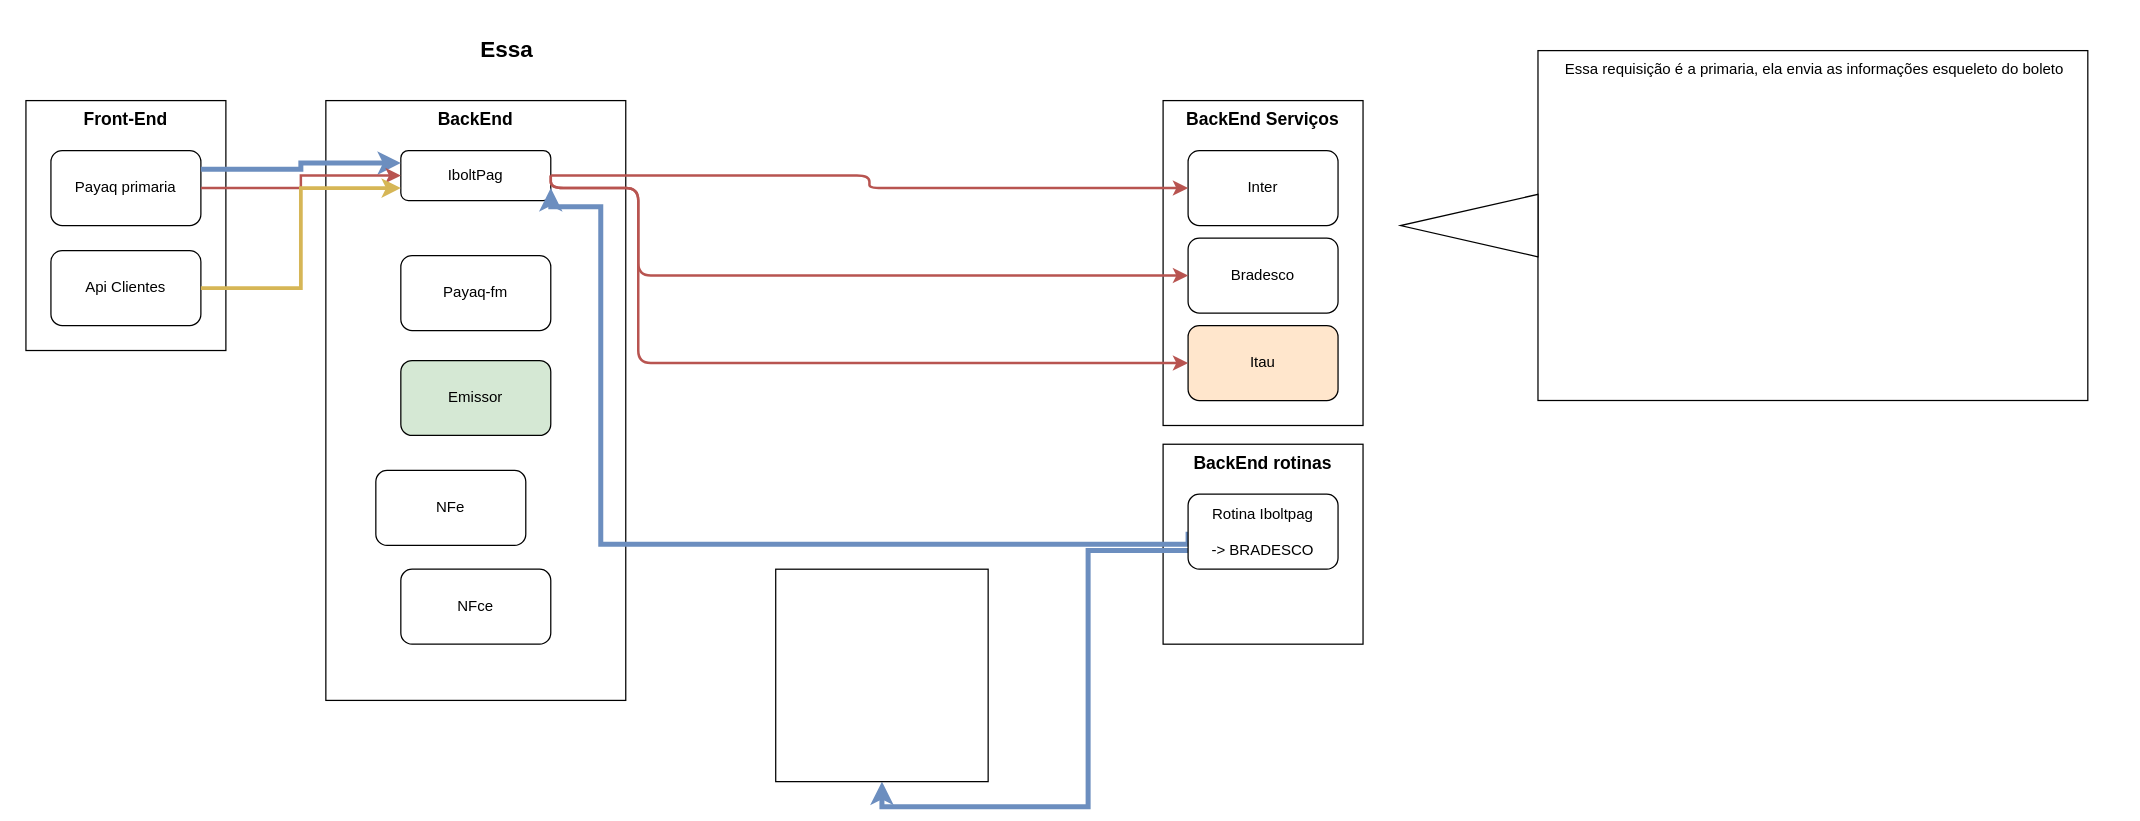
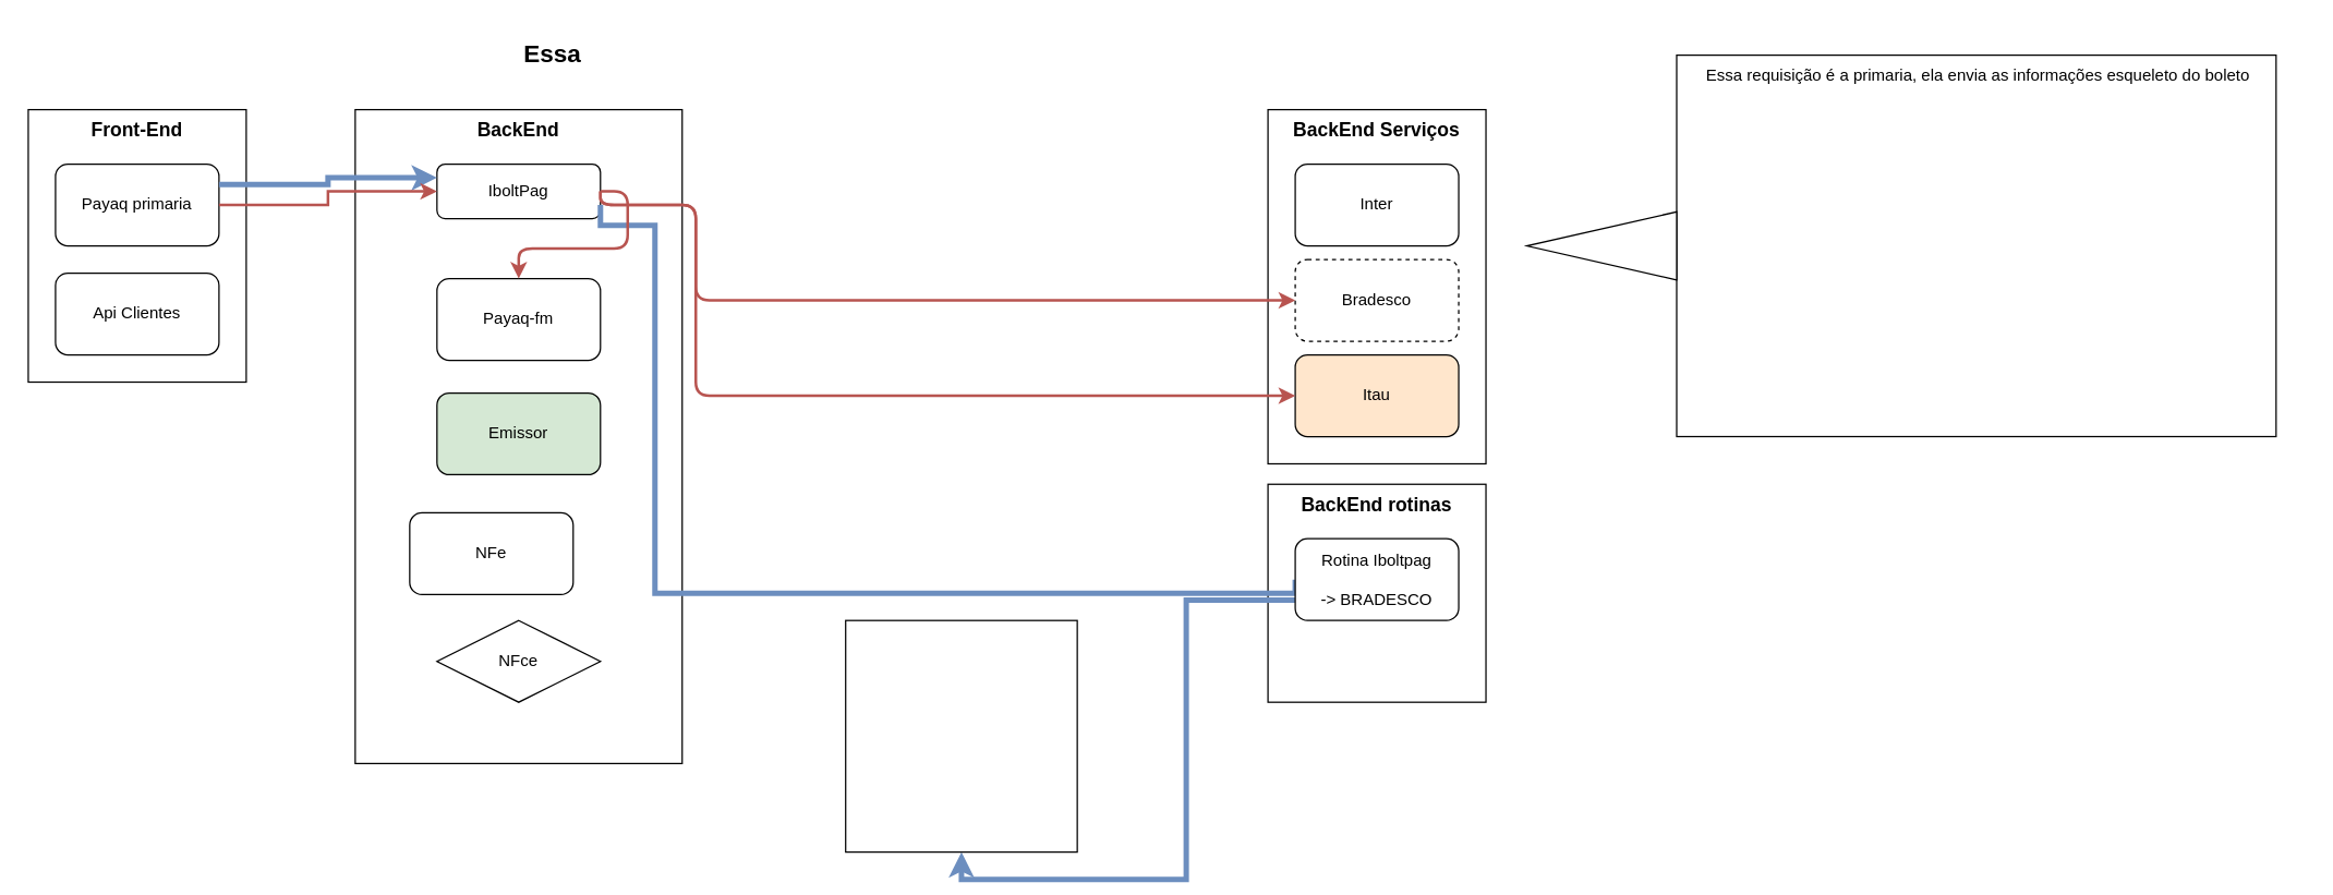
- <mxCell id="25" style="edgeStyle=orthogonalEdgeStyle;rounded=1;orthogonalLoop=1;jettySize=auto;html=1;exitX=1;exitY=0.5;exitDx=0;exitDy=0;entryX=0;entryY=0.5;entryDx=0;entryDy=0;curved=0;strokeWidth=2;fillColor=#f8cecc;strokeColor=#b85450;" edge="1" parent="1" source="9" target="16"><mxGeometry relative="1" as="geometry" /></mxCell>
+ <mxCell id="25" style="edgeStyle=orthogonalEdgeStyle;rounded=1;orthogonalLoop=1;jettySize=auto;html=1;exitX=1;exitY=0.5;exitDx=0;exitDy=0;curved=0;strokeWidth=2;fillColor=#f8cecc;strokeColor=#b85450;" edge="1" parent="1" source="9" target="10"><mxGeometry relative="1" as="geometry" /></mxCell>
- <mxCell id="21" style="edgeStyle=orthogonalEdgeStyle;rounded=0;orthogonalLoop=1;jettySize=auto;html=1;exitX=0;exitY=0.5;exitDx=0;exitDy=0;entryX=1;entryY=0.75;entryDx=0;entryDy=0;fillColor=#dae8fc;strokeColor=#6c8ebf;strokeWidth=4;" edge="1" parent="1" source="22" target="9"><mxGeometry relative="1" as="geometry"><Array as="points"><mxPoint x="480" y="435" /><mxPoint x="480" y="165" /></Array></mxGeometry></mxCell>
+ <mxCell id="21" style="edgeStyle=orthogonalEdgeStyle;rounded=0;orthogonalLoop=1;jettySize=auto;html=1;exitX=0;exitY=0.5;exitDx=0;exitDy=0;entryX=1;entryY=0.75;entryDx=0;entryDy=0;fillColor=#dae8fc;strokeColor=#6c8ebf;strokeWidth=4;endArrow=none;" edge="1" parent="1" source="22" target="9"><mxGeometry relative="1" as="geometry"><Array as="points"><mxPoint x="480" y="435" /><mxPoint x="480" y="165" /></Array></mxGeometry></mxCell>
- <mxCell id="30" style="edgeStyle=orthogonalEdgeStyle;rounded=0;orthogonalLoop=1;jettySize=auto;html=1;exitX=1;exitY=0.5;exitDx=0;exitDy=0;entryX=0;entryY=0.75;entryDx=0;entryDy=0;fillColor=#fff2cc;strokeColor=#d6b656;strokeWidth=3;" edge="1" parent="1" source="6" target="9"><mxGeometry relative="1" as="geometry" /></mxCell>
- <mxCell id="17" value="Bradesco" style="rounded=1;whiteSpace=wrap;html=1;" vertex="1" parent="1"><mxGeometry x="950" y="190" width="120" height="60" as="geometry" /></mxCell>
+ <mxCell id="17" value="Bradesco" style="rounded=1;whiteSpace=wrap;html=1;dashed=1;" vertex="1" parent="1"><mxGeometry x="950" y="190" width="120" height="60" as="geometry" /></mxCell>
- <mxCell id="13" value="NFce" style="rounded=1;whiteSpace=wrap;html=1;" vertex="1" parent="1"><mxGeometry x="320" y="455" width="120" height="60" as="geometry" /></mxCell>
+ <mxCell id="13" value="NFce" style="rhombus;whiteSpace=wrap;html=1;" vertex="1" parent="1"><mxGeometry x="320" y="455" width="120" height="60" as="geometry" /></mxCell>
